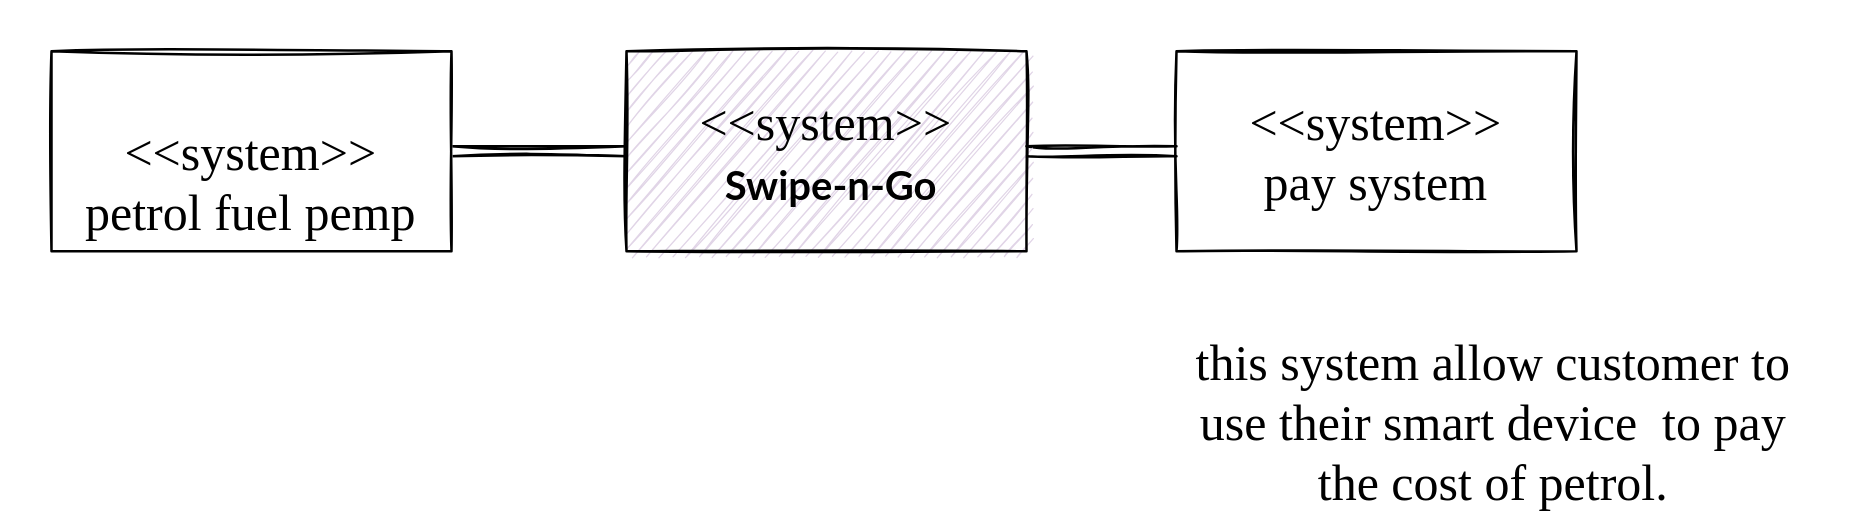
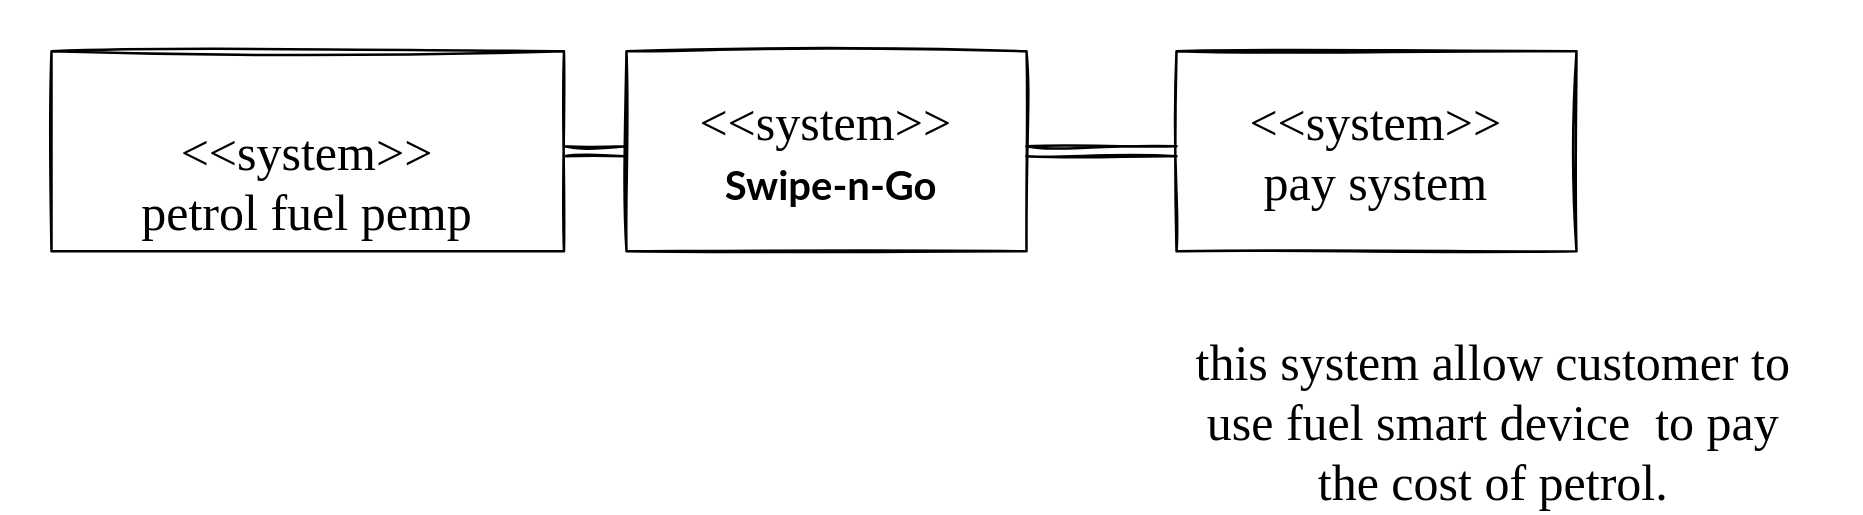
- <mxCell id="4" value="&lt;br&gt;&amp;lt;&amp;lt;system&amp;gt;&amp;gt;&lt;br&gt;petrol fuel pemp" style="rounded=0;whiteSpace=wrap;html=1;sketch=1;hachureGap=4;pointerEvents=0;fontFamily=Architects Daughter;fontSource=https%3A%2F%2Ffonts.googleapis.com%2Fcss%3Ffamily%3DArchitects%2BDaughter;fontSize=20;" vertex="1" parent="1"><mxGeometry x="20" y="20" width="160" height="80" as="geometry" /></mxCell>
+ <mxCell id="4" value="&lt;br&gt;&amp;lt;&amp;lt;system&amp;gt;&amp;gt;&lt;br&gt;petrol fuel pemp" style="rounded=0;whiteSpace=wrap;html=1;sketch=1;hachureGap=4;pointerEvents=0;fontFamily=Architects Daughter;fontSource=https%3A%2F%2Ffonts.googleapis.com%2Fcss%3Ffamily%3DArchitects%2BDaughter;fontSize=20;" vertex="1" parent="1"><mxGeometry x="20" y="20" width="205" height="80" as="geometry" /></mxCell>
- <mxCell id="7" value="&amp;lt;&amp;lt;system&amp;gt;&amp;gt;&lt;br&gt;&lt;span style=&quot;font-family: &amp;#34;lato extended&amp;#34; , &amp;#34;lato&amp;#34; , &amp;#34;helvetica neue&amp;#34; , &amp;#34;helvetica&amp;#34; , &amp;#34;arial&amp;#34; , sans-serif ; font-size: 16px&quot;&gt;&amp;nbsp;&lt;/span&gt;&lt;span style=&quot;font-family: &amp;#34;lato extended&amp;#34; , &amp;#34;lato&amp;#34; , &amp;#34;helvetica neue&amp;#34; , &amp;#34;helvetica&amp;#34; , &amp;#34;arial&amp;#34; , sans-serif ; font-size: 16px&quot;&gt;&amp;nbsp;&lt;/span&gt;&lt;strong style=&quot;font-family: &amp;#34;lato extended&amp;#34; , &amp;#34;lato&amp;#34; , &amp;#34;helvetica neue&amp;#34; , &amp;#34;helvetica&amp;#34; , &amp;#34;arial&amp;#34; , sans-serif ; font-size: 16px&quot;&gt;Swipe-n-Go&amp;nbsp;&lt;/strong&gt;" style="rounded=0;whiteSpace=wrap;html=1;sketch=1;hachureGap=4;pointerEvents=0;fontFamily=Architects Daughter;fontSource=https%3A%2F%2Ffonts.googleapis.com%2Fcss%3Ffamily%3DArchitects%2BDaughter;fontSize=20;fillColor=#e1d5e7;" vertex="1" parent="1"><mxGeometry x="250" y="20" width="160" height="80" as="geometry" /></mxCell>
+ <mxCell id="7" value="&amp;lt;&amp;lt;system&amp;gt;&amp;gt;&lt;br&gt;&lt;span style=&quot;font-family: &amp;#34;lato extended&amp;#34; , &amp;#34;lato&amp;#34; , &amp;#34;helvetica neue&amp;#34; , &amp;#34;helvetica&amp;#34; , &amp;#34;arial&amp;#34; , sans-serif ; font-size: 16px&quot;&gt;&amp;nbsp;&lt;/span&gt;&lt;span style=&quot;font-family: &amp;#34;lato extended&amp;#34; , &amp;#34;lato&amp;#34; , &amp;#34;helvetica neue&amp;#34; , &amp;#34;helvetica&amp;#34; , &amp;#34;arial&amp;#34; , sans-serif ; font-size: 16px&quot;&gt;&amp;nbsp;&lt;/span&gt;&lt;strong style=&quot;font-family: &amp;#34;lato extended&amp;#34; , &amp;#34;lato&amp;#34; , &amp;#34;helvetica neue&amp;#34; , &amp;#34;helvetica&amp;#34; , &amp;#34;arial&amp;#34; , sans-serif ; font-size: 16px&quot;&gt;Swipe-n-Go&amp;nbsp;&lt;/strong&gt;" style="rounded=0;whiteSpace=wrap;html=1;sketch=1;hachureGap=4;pointerEvents=0;fontFamily=Architects Daughter;fontSource=https%3A%2F%2Ffonts.googleapis.com%2Fcss%3Ffamily%3DArchitects%2BDaughter;fontSize=20;" vertex="1" parent="1"><mxGeometry x="250" y="20" width="160" height="80" as="geometry" /></mxCell>
- <mxCell id="8" value="this system allow customer to use their smart device&amp;nbsp; to pay the cost of petrol." style="text;strokeColor=none;fillColor=none;html=1;align=center;verticalAlign=middle;whiteSpace=wrap;rounded=0;sketch=1;hachureGap=4;pointerEvents=0;fontFamily=Architects Daughter;fontSource=https%3A%2F%2Ffonts.googleapis.com%2Fcss%3Ffamily%3DArchitects%2BDaughter;fontSize=20;" vertex="1" parent="1"><mxGeometry x="471" y="153" width="252" height="30" as="geometry" /></mxCell>
+ <mxCell id="8" value="this system allow customer to use fuel smart device&amp;nbsp; to pay the cost of petrol." style="text;strokeColor=none;fillColor=none;html=1;align=center;verticalAlign=middle;whiteSpace=wrap;rounded=0;sketch=1;hachureGap=4;pointerEvents=0;fontFamily=Architects Daughter;fontSource=https%3A%2F%2Ffonts.googleapis.com%2Fcss%3Ffamily%3DArchitects%2BDaughter;fontSize=20;" vertex="1" parent="1"><mxGeometry x="471" y="153" width="252" height="30" as="geometry" /></mxCell>
